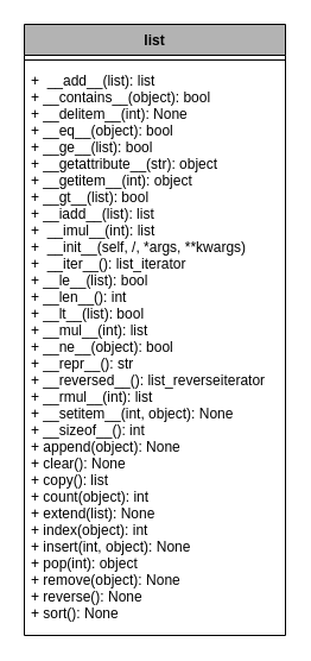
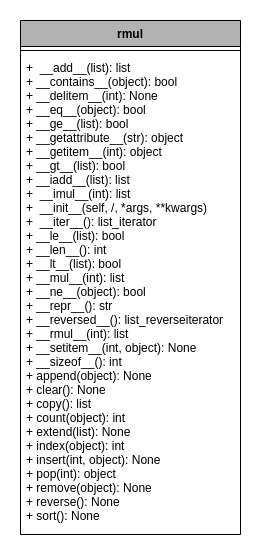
- <mxCell id="2" value="list" style="swimlane;fontStyle=1;align=center;verticalAlign=top;childLayout=stackLayout;horizontal=1;startSize=26;horizontalStack=0;resizeParent=1;resizeParentMax=0;resizeLast=0;collapsible=1;marginBottom=0;fontColor=#000000;labelBackgroundColor=none;strokeColor=#000000;fillColor=#B3B3B3;" parent="1" vertex="1"><mxGeometry x="20" y="20" width="220" height="514" as="geometry" /></mxCell>
+ <mxCell id="2" value="rmul" style="swimlane;fontStyle=1;align=center;verticalAlign=top;childLayout=stackLayout;horizontal=1;startSize=26;horizontalStack=0;resizeParent=1;resizeParentMax=0;resizeLast=0;collapsible=1;marginBottom=0;fontColor=#000000;labelBackgroundColor=none;strokeColor=#000000;fillColor=#B3B3B3;" parent="1" vertex="1"><mxGeometry x="20" y="20" width="220" height="514" as="geometry" /></mxCell>
